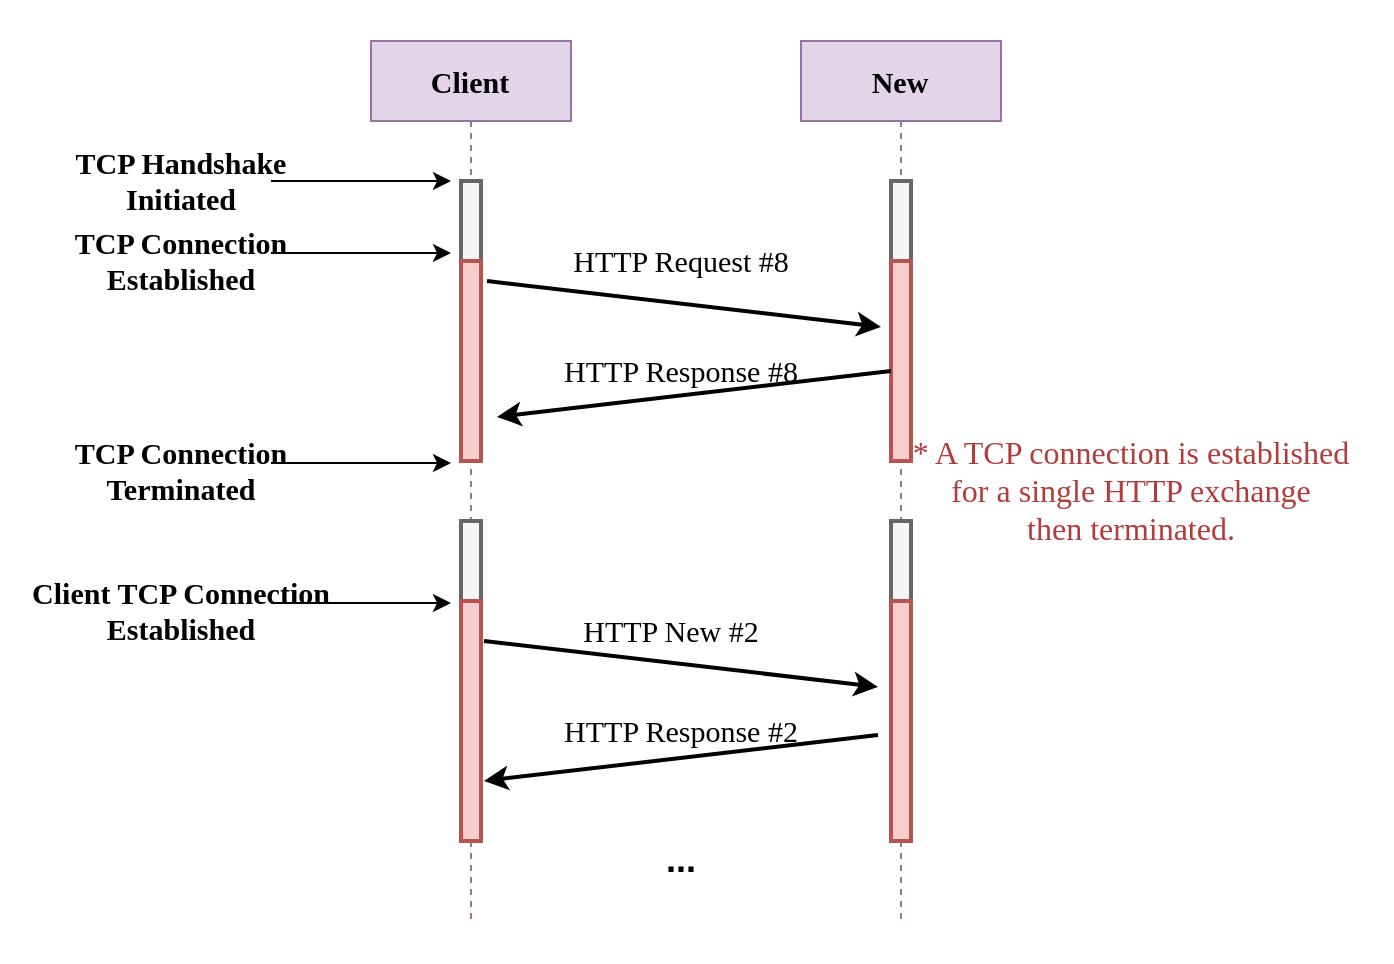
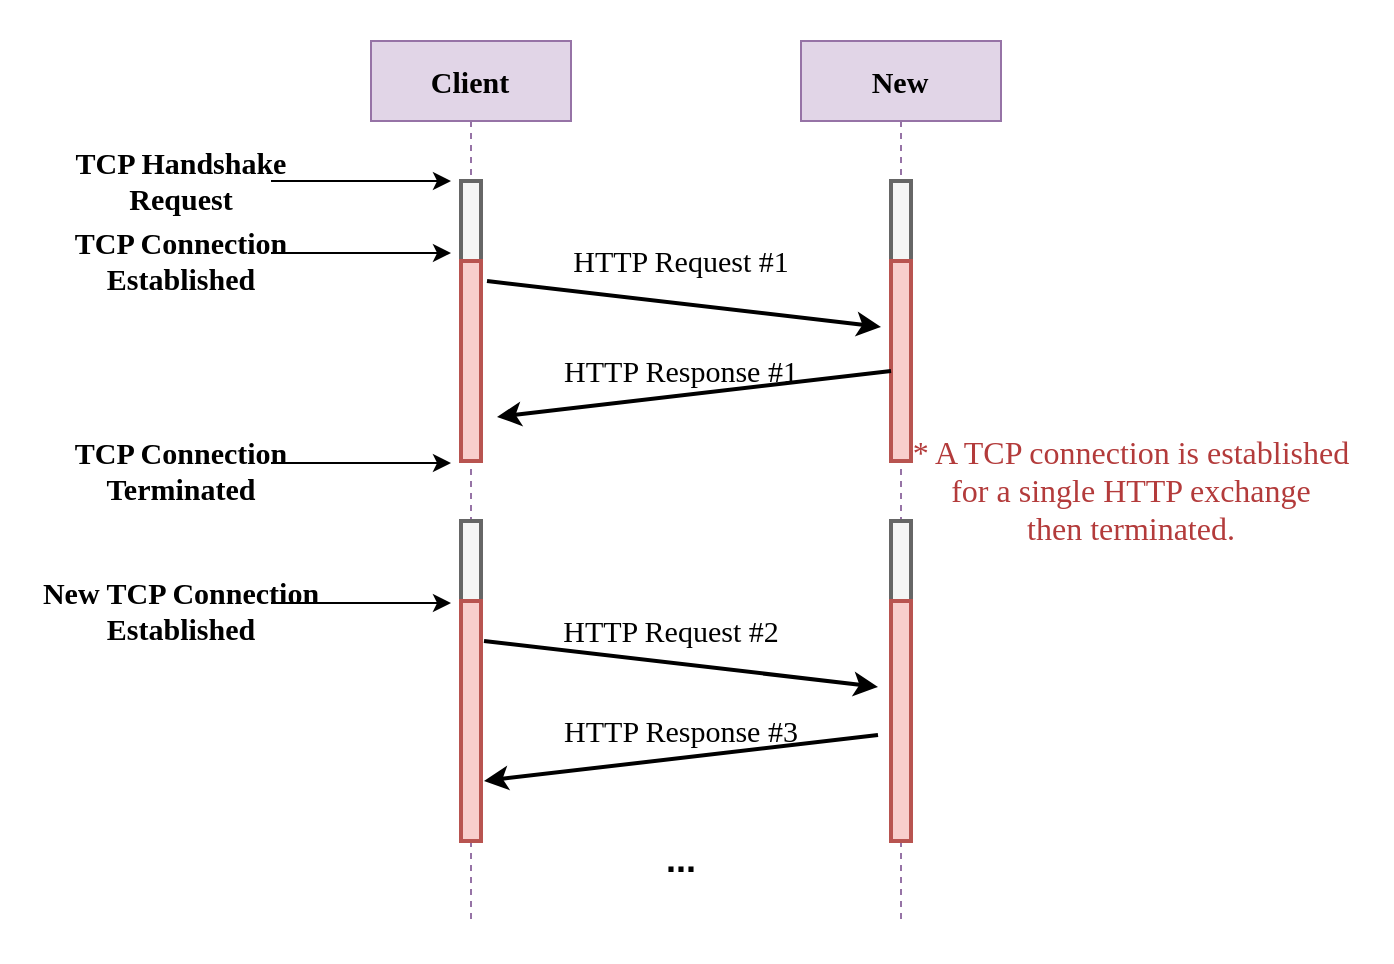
- <mxCell id="19" value="TCP Handshake&lt;br style=&quot;font-size: 15px;&quot;&gt;Initiated" style="text;html=1;align=center;verticalAlign=middle;resizable=0;points=[];autosize=1;strokeColor=none;fillColor=none;fontStyle=1;fontFamily=Ubuntu Condensed;fontSource=https%3A%2F%2Ffonts.googleapis.com%2Fcss%3Ffamily%3DUbuntu%2BCondensed;fontSize=15;" parent="1" vertex="1"><mxGeometry x="35" y="65" width="110" height="50" as="geometry" /></mxCell>
+ <mxCell id="19" value="TCP Handshake&lt;br style=&quot;font-size: 15px;&quot;&gt;Request" style="text;html=1;align=center;verticalAlign=middle;resizable=0;points=[];autosize=1;strokeColor=none;fillColor=none;fontStyle=1;fontFamily=Ubuntu Condensed;fontSource=https%3A%2F%2Ffonts.googleapis.com%2Fcss%3Ffamily%3DUbuntu%2BCondensed;fontSize=15;" parent="1" vertex="1"><mxGeometry x="35" y="65" width="110" height="50" as="geometry" /></mxCell>
- <mxCell id="17" value="HTTP Request #8" style="text;html=1;align=center;verticalAlign=middle;resizable=0;points=[];autosize=1;strokeColor=none;fillColor=none;fontFamily=Ubuntu Condensed;fontSource=https%3A%2F%2Ffonts.googleapis.com%2Fcss%3Ffamily%3DUbuntu%2BCondensed;fontSize=15;" parent="1" vertex="1"><mxGeometry x="280" y="115" width="120" height="30" as="geometry" /></mxCell>
+ <mxCell id="17" value="HTTP Request #1" style="text;html=1;align=center;verticalAlign=middle;resizable=0;points=[];autosize=1;strokeColor=none;fillColor=none;fontFamily=Ubuntu Condensed;fontSource=https%3A%2F%2Ffonts.googleapis.com%2Fcss%3Ffamily%3DUbuntu%2BCondensed;fontSize=15;" parent="1" vertex="1"><mxGeometry x="280" y="115" width="120" height="30" as="geometry" /></mxCell>
- <mxCell id="18" value="HTTP Response #8" style="text;html=1;align=center;verticalAlign=middle;resizable=0;points=[];autosize=1;strokeColor=none;fillColor=none;fontFamily=Ubuntu Condensed;fontSource=https%3A%2F%2Ffonts.googleapis.com%2Fcss%3Ffamily%3DUbuntu%2BCondensed;fontSize=15;" parent="1" vertex="1"><mxGeometry x="275" y="170" width="130" height="30" as="geometry" /></mxCell>
+ <mxCell id="18" value="HTTP Response #1" style="text;html=1;align=center;verticalAlign=middle;resizable=0;points=[];autosize=1;strokeColor=none;fillColor=none;fontFamily=Ubuntu Condensed;fontSource=https%3A%2F%2Ffonts.googleapis.com%2Fcss%3Ffamily%3DUbuntu%2BCondensed;fontSize=15;" parent="1" vertex="1"><mxGeometry x="275" y="170" width="130" height="30" as="geometry" /></mxCell>
- <mxCell id="27" value="Client TCP Connection&lt;br style=&quot;font-size: 15px;&quot;&gt;Established" style="text;html=1;align=center;verticalAlign=middle;resizable=0;points=[];autosize=1;strokeColor=none;fillColor=none;fontStyle=1;fontFamily=Ubuntu Condensed;fontSource=https%3A%2F%2Ffonts.googleapis.com%2Fcss%3Ffamily%3DUbuntu%2BCondensed;fontSize=15;" vertex="1" parent="1"><mxGeometry x="20" y="280" width="140" height="50" as="geometry" /></mxCell>
+ <mxCell id="27" value="New TCP Connection&lt;br style=&quot;font-size: 15px;&quot;&gt;Established" style="text;html=1;align=center;verticalAlign=middle;resizable=0;points=[];autosize=1;strokeColor=none;fillColor=none;fontStyle=1;fontFamily=Ubuntu Condensed;fontSource=https%3A%2F%2Ffonts.googleapis.com%2Fcss%3Ffamily%3DUbuntu%2BCondensed;fontSize=15;" vertex="1" parent="1"><mxGeometry x="20" y="280" width="140" height="50" as="geometry" /></mxCell>
- <mxCell id="23" value="HTTP New #2" style="text;html=1;align=center;verticalAlign=middle;resizable=0;points=[];autosize=1;strokeColor=none;fillColor=none;fontFamily=Ubuntu Condensed;fontSource=https%3A%2F%2Ffonts.googleapis.com%2Fcss%3Ffamily%3DUbuntu%2BCondensed;fontSize=15;" vertex="1" parent="1"><mxGeometry x="275" y="300" width="120" height="30" as="geometry" /></mxCell>
+ <mxCell id="23" value="HTTP Request #2" style="text;html=1;align=center;verticalAlign=middle;resizable=0;points=[];autosize=1;strokeColor=none;fillColor=none;fontFamily=Ubuntu Condensed;fontSource=https%3A%2F%2Ffonts.googleapis.com%2Fcss%3Ffamily%3DUbuntu%2BCondensed;fontSize=15;" vertex="1" parent="1"><mxGeometry x="275" y="300" width="120" height="30" as="geometry" /></mxCell>
- <mxCell id="24" value="HTTP Response #2" style="text;html=1;align=center;verticalAlign=middle;resizable=0;points=[];autosize=1;strokeColor=none;fillColor=none;fontFamily=Ubuntu Condensed;fontSource=https%3A%2F%2Ffonts.googleapis.com%2Fcss%3Ffamily%3DUbuntu%2BCondensed;fontSize=15;" vertex="1" parent="1"><mxGeometry x="275" y="350" width="130" height="30" as="geometry" /></mxCell>
+ <mxCell id="24" value="HTTP Response #3" style="text;html=1;align=center;verticalAlign=middle;resizable=0;points=[];autosize=1;strokeColor=none;fillColor=none;fontFamily=Ubuntu Condensed;fontSource=https%3A%2F%2Ffonts.googleapis.com%2Fcss%3Ffamily%3DUbuntu%2BCondensed;fontSize=15;" vertex="1" parent="1"><mxGeometry x="275" y="350" width="130" height="30" as="geometry" /></mxCell>
